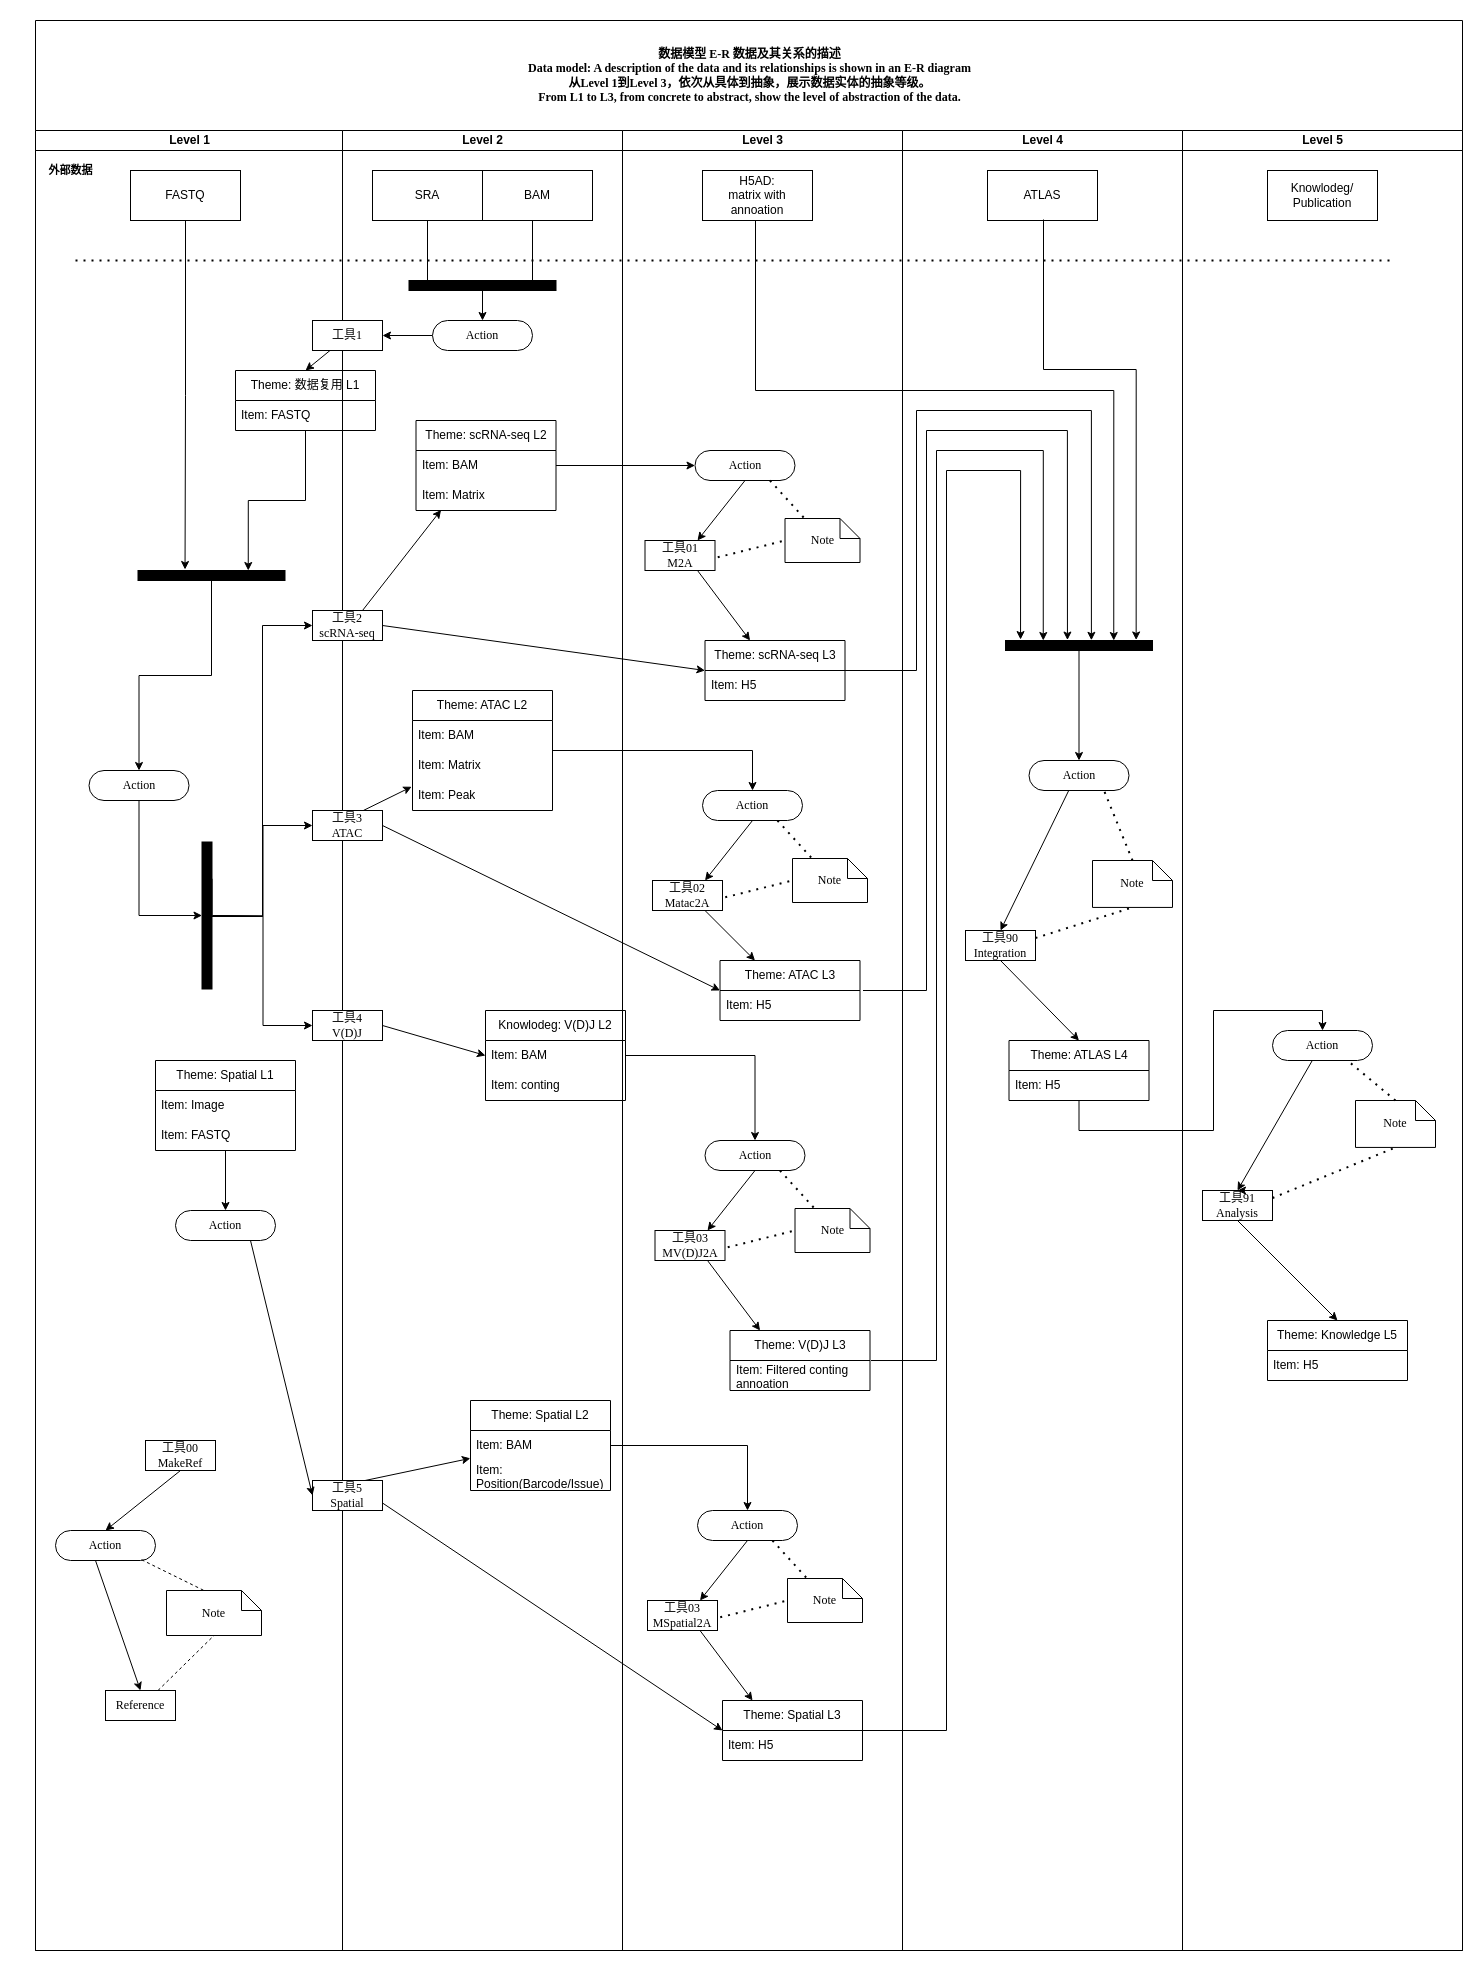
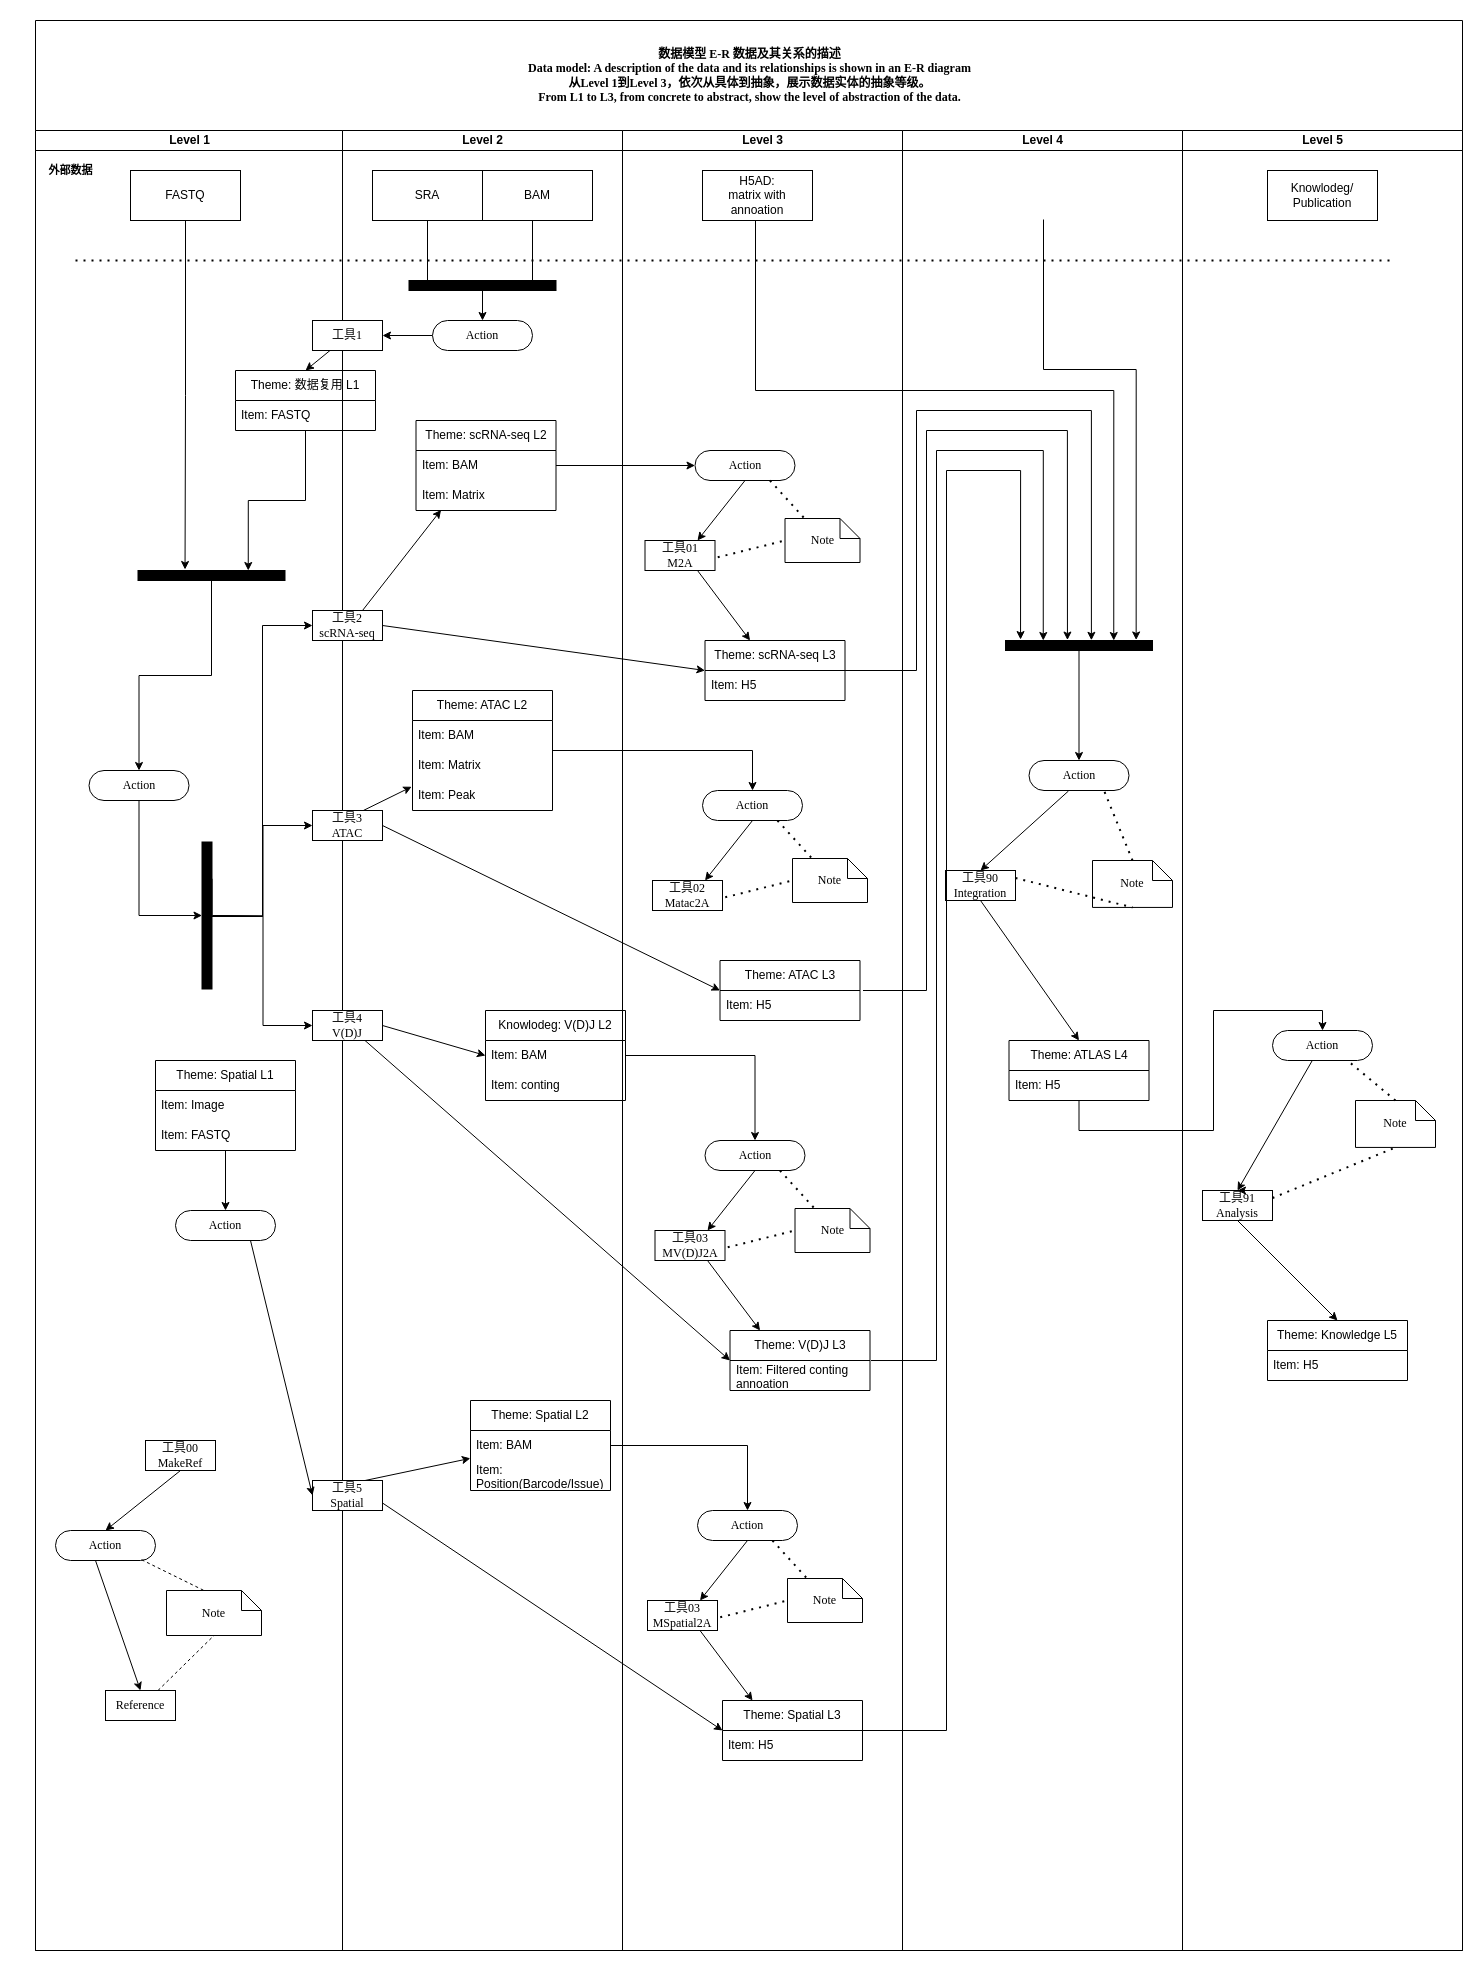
- <mxCell id="99" value="ATLAS" style="html=1;whiteSpace=wrap;" vertex="1" parent="98"><mxGeometry x="85" y="40" width="110" height="50" as="geometry" /></mxCell>
- <mxCell id="74" value="" style="endArrow=classic;html=1;rounded=0;exitX=0.75;exitY=1;exitDx=0;exitDy=0;entryX=0.25;entryY=0;entryDx=0;entryDy=0;" edge="1" parent="60" source="77" target="64"><mxGeometry width="50" height="50" relative="1" as="geometry"><mxPoint x="110" y="830" as="sourcePoint" /><mxPoint x="135.08" y="850" as="targetPoint" /></mxGeometry></mxCell>
- <mxCell id="105" value="工具90&lt;div&gt;Integration&lt;/div&gt;" style="rounded=0;whiteSpace=wrap;html=1;shadow=0;comic=0;labelBackgroundColor=none;strokeWidth=1;fontFamily=Verdana;fontSize=12;align=center;arcSize=50;" vertex="1" parent="98"><mxGeometry x="63" y="800" width="70" height="30" as="geometry" /></mxCell>
+ <mxCell id="105" value="工具90&lt;div&gt;Integration&lt;/div&gt;" style="rounded=0;whiteSpace=wrap;html=1;shadow=0;comic=0;labelBackgroundColor=none;strokeWidth=1;fontFamily=Verdana;fontSize=12;align=center;arcSize=50;" vertex="1" parent="98"><mxGeometry x="43" y="740" width="70" height="30" as="geometry" /></mxCell>
+ <mxCell id="128" value="" style="endArrow=classic;html=1;rounded=0;exitX=0.75;exitY=1;exitDx=0;exitDy=0;entryX=0;entryY=0.5;entryDx=0;entryDy=0;" edge="1" parent="2" source="50" target="80"><mxGeometry width="50" height="50" relative="1" as="geometry"><mxPoint x="680" y="1010" as="sourcePoint" /><mxPoint x="730" y="960" as="targetPoint" /></mxGeometry></mxCell>
